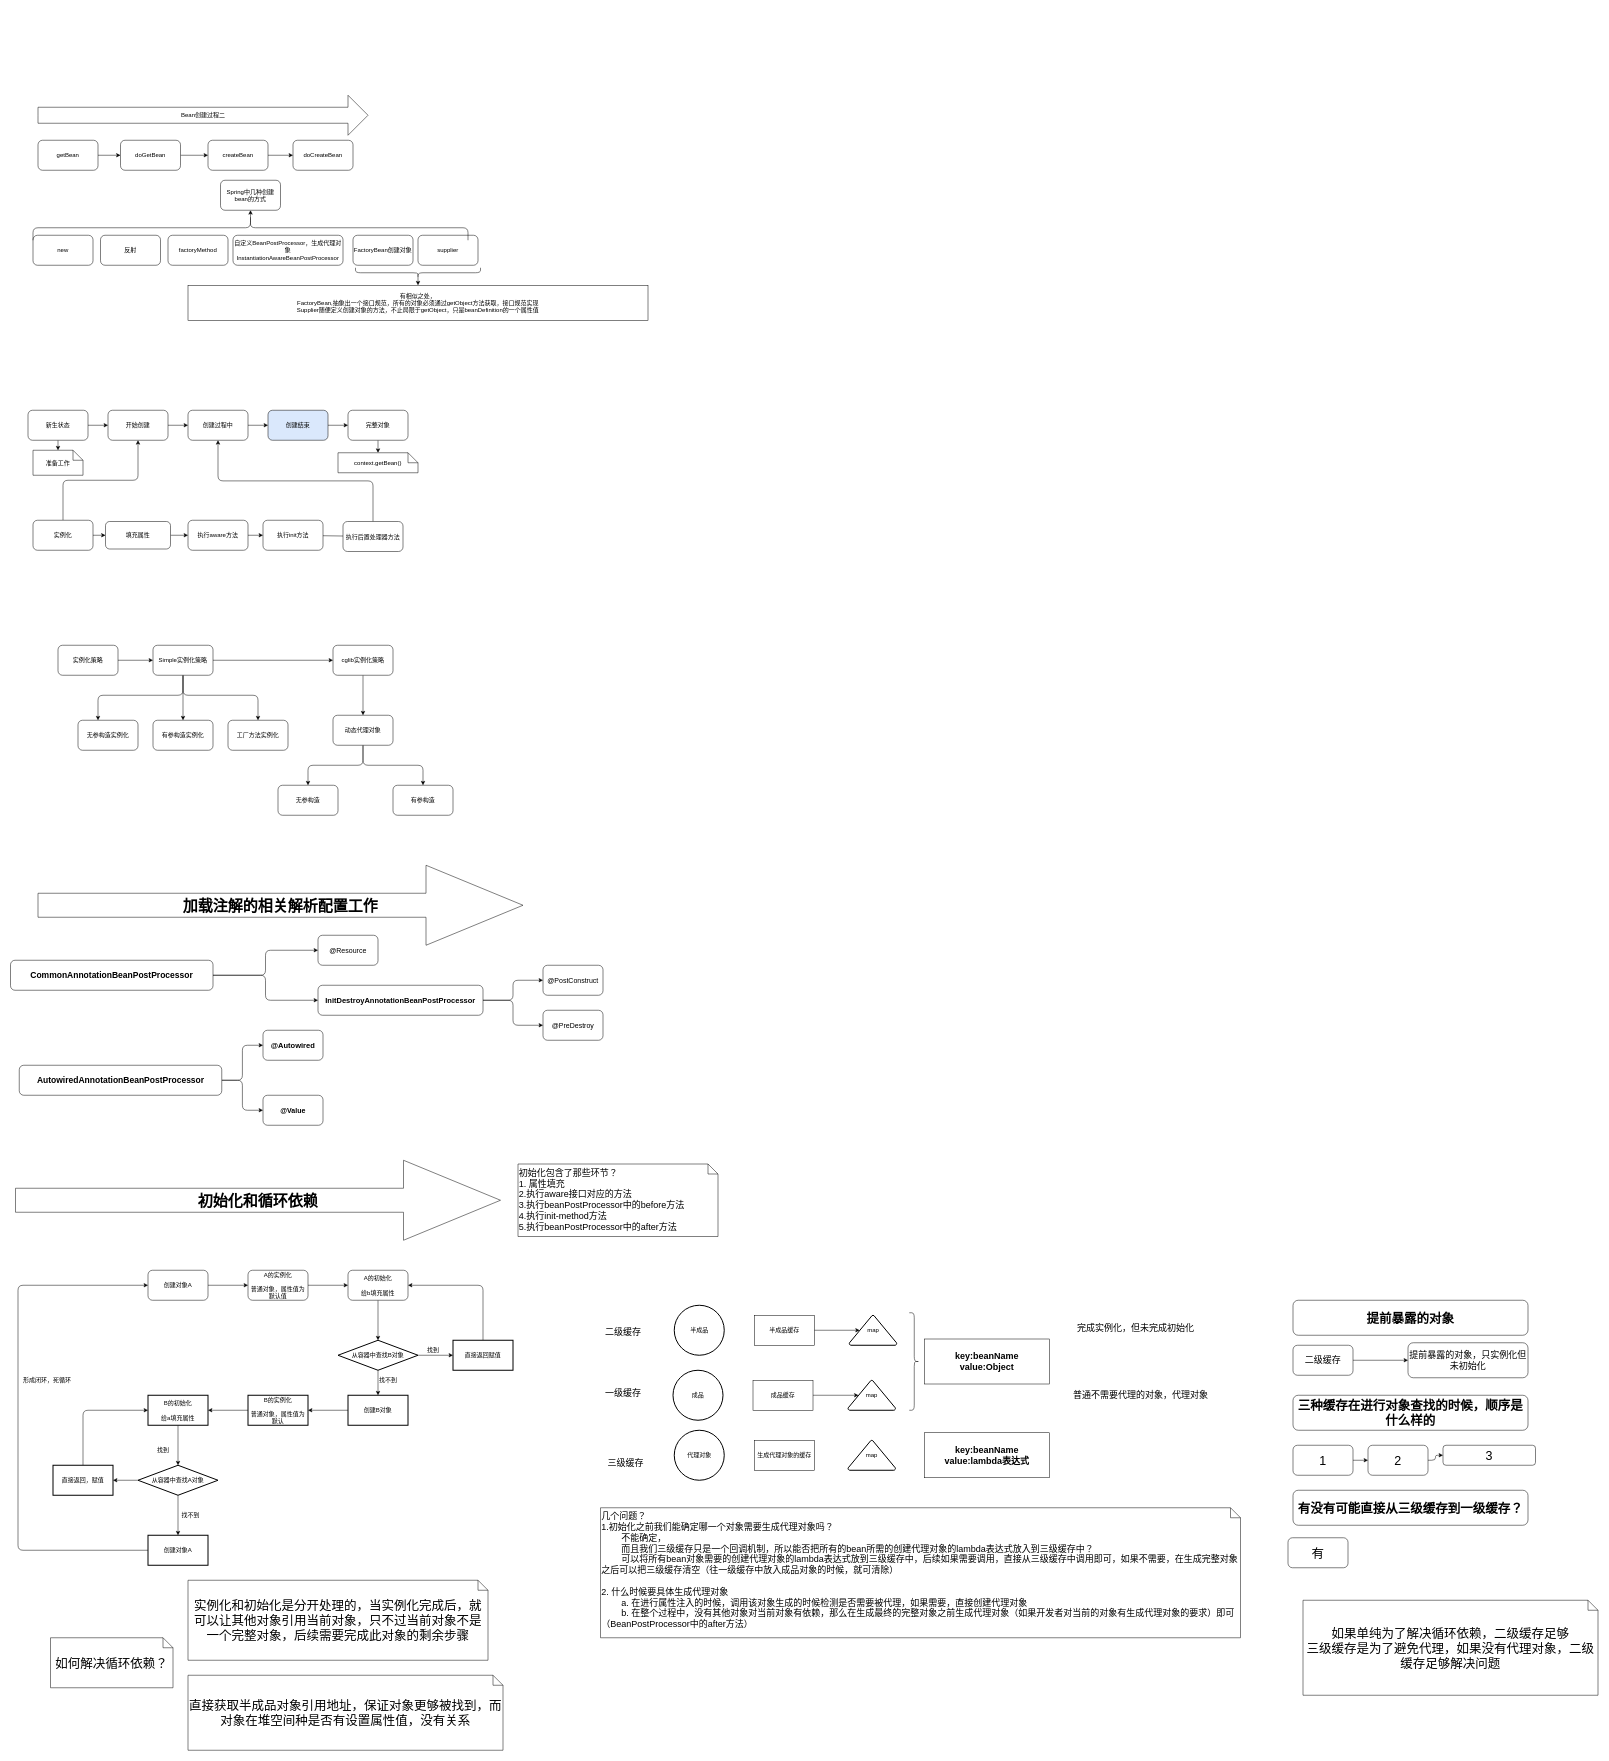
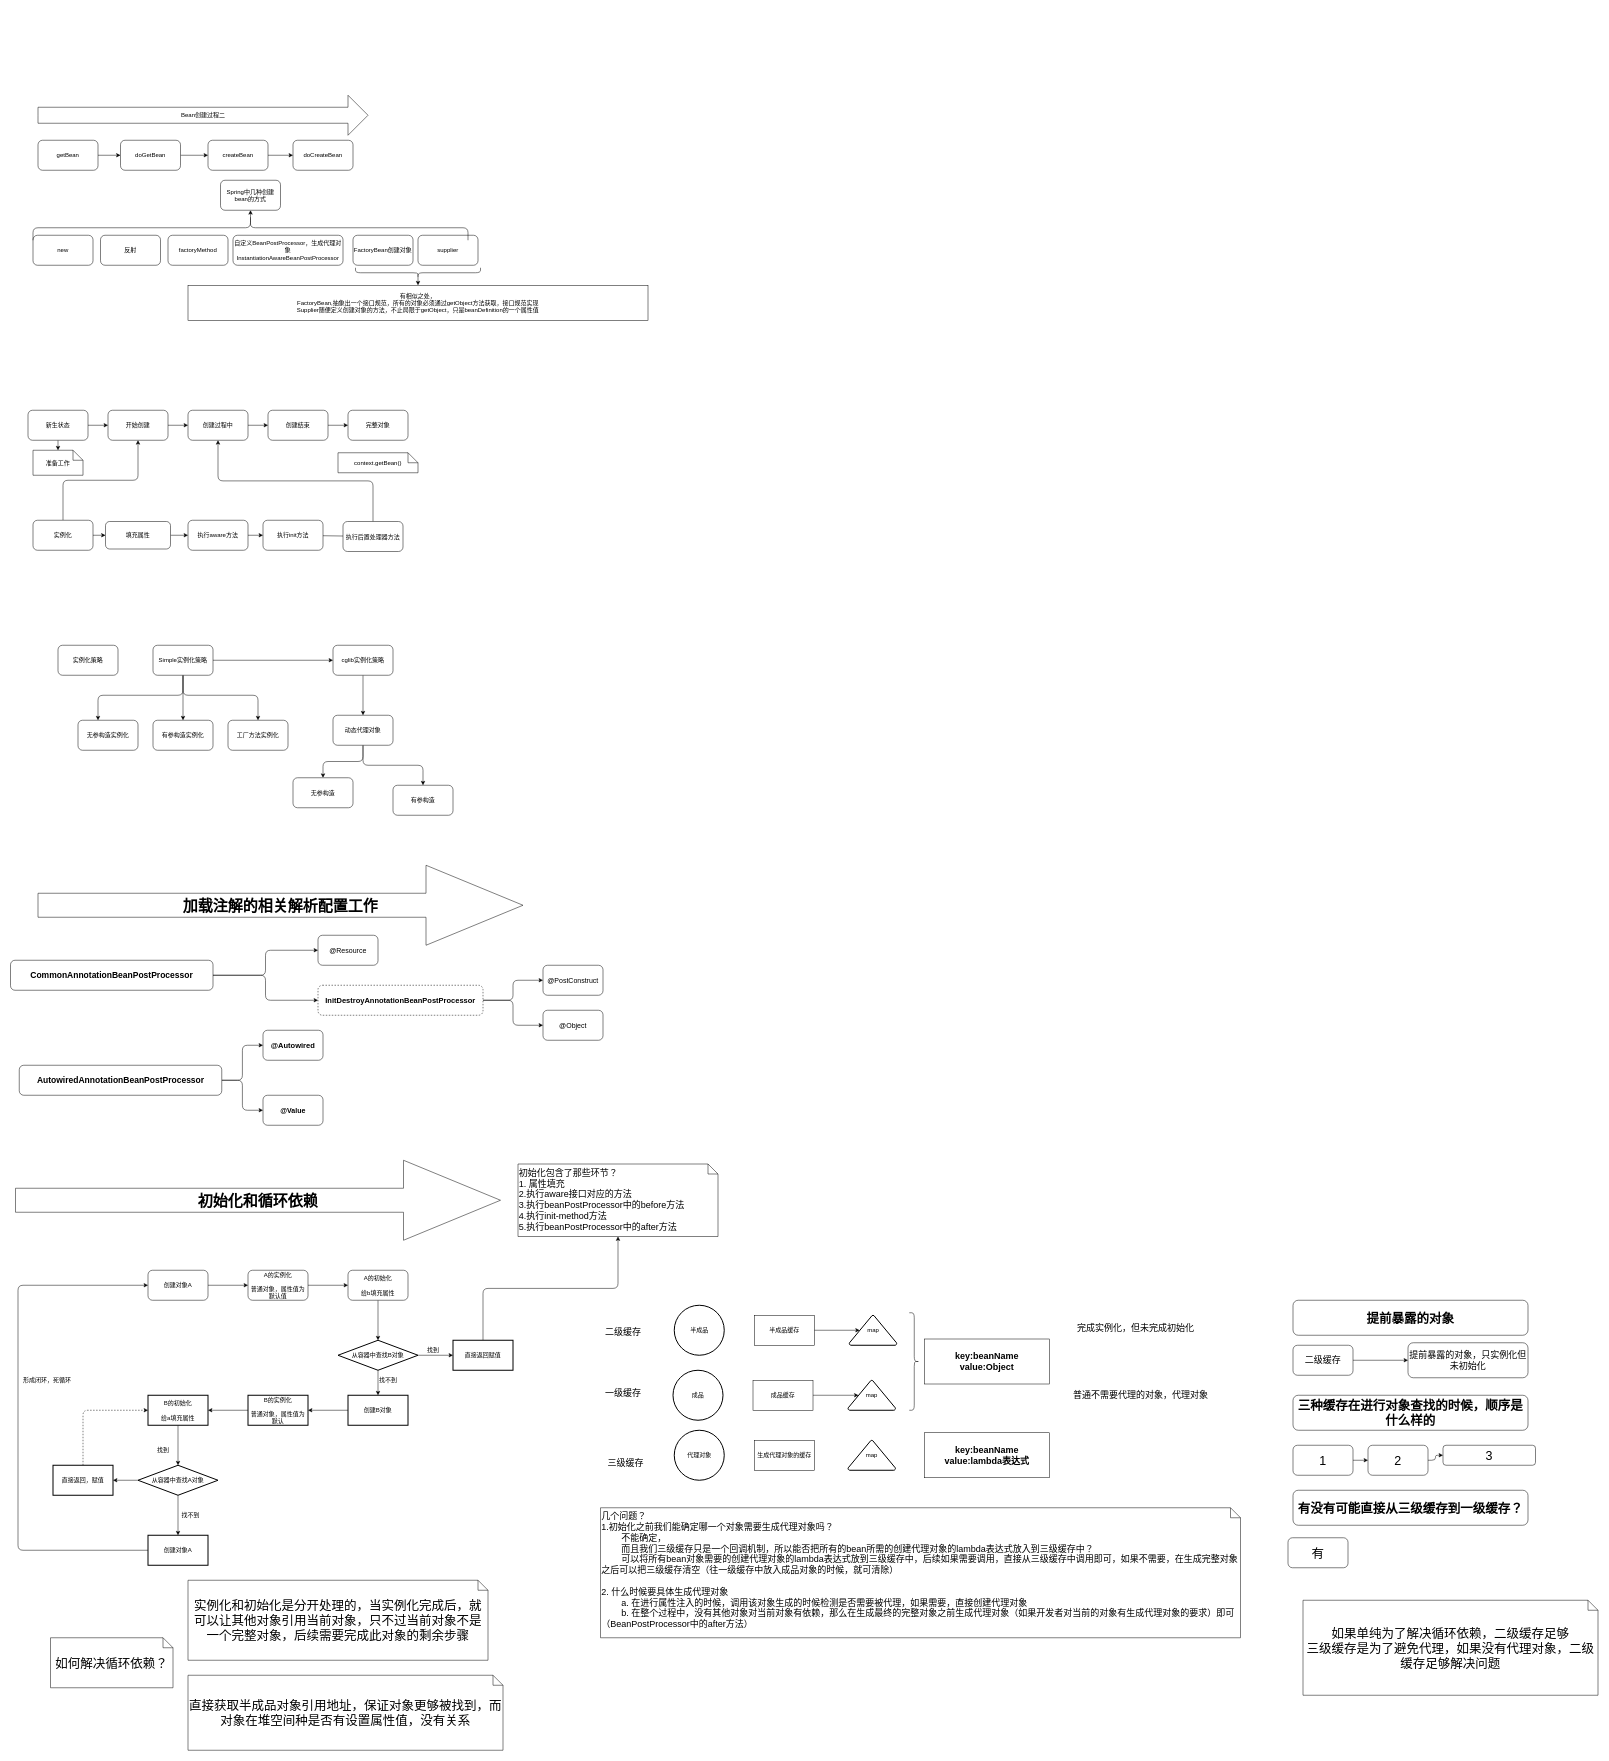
- <mxCell id="25" value="创建结束" style="rounded=1;whiteSpace=wrap;html=1;fillColor=#dae8fc;" parent="1" vertex="1"><mxGeometry x="535" y="820" width="120" height="60" as="geometry" /></mxCell>
+ <mxCell id="25" value="创建结束" style="rounded=1;whiteSpace=wrap;html=1;" parent="1" vertex="1"><mxGeometry x="535" y="820" width="120" height="60" as="geometry" /></mxCell>
- <mxCell id="38" style="edgeStyle=orthogonalEdgeStyle;html=1;exitX=0.5;exitY=1;exitDx=0;exitDy=0;entryX=0.5;entryY=0;entryDx=0;entryDy=0;entryPerimeter=0;" parent="1" source="39" target="40" edge="1"><mxGeometry relative="1" as="geometry" /></mxCell>
- <mxCell id="46" value="" style="edgeStyle=none;html=1;" edge="1" parent="1" source="47" target="52"><mxGeometry relative="1" as="geometry" /></mxCell>
- <mxCell id="61" value="无参构造" style="rounded=1;whiteSpace=wrap;html=1;" vertex="1" parent="1"><mxGeometry x="555" y="1570" width="120" height="60" as="geometry" /></mxCell>
+ <mxCell id="61" value="无参构造" style="rounded=1;whiteSpace=wrap;html=1;" vertex="1" parent="1"><mxGeometry x="585" y="1555" width="120" height="60" as="geometry" /></mxCell>
- <mxCell id="70" value="&lt;b&gt;&lt;font style=&quot;font-size: 15px&quot;&gt;InitDestroyAnnotationBeanPostProcessor&lt;/font&gt;&lt;/b&gt;" style="rounded=1;whiteSpace=wrap;html=1;" vertex="1" parent="1"><mxGeometry x="635" y="1970" width="330" height="60" as="geometry" /></mxCell>
+ <mxCell id="70" value="&lt;b&gt;&lt;font style=&quot;font-size: 15px&quot;&gt;InitDestroyAnnotationBeanPostProcessor&lt;/font&gt;&lt;/b&gt;" style="rounded=1;whiteSpace=wrap;html=1;dashed=1;" vertex="1" parent="1"><mxGeometry x="635" y="1970" width="330" height="60" as="geometry" /></mxCell>
- <mxCell id="72" value="&lt;font style=&quot;font-size: 14px&quot;&gt;@PreDestroy&lt;/font&gt;" style="rounded=1;whiteSpace=wrap;html=1;" vertex="1" parent="1"><mxGeometry x="1085" y="2020" width="120" height="60" as="geometry" /></mxCell>
+ <mxCell id="72" value="&lt;font style=&quot;font-size: 14px&quot;&gt;@Object&lt;/font&gt;" style="rounded=1;whiteSpace=wrap;html=1;" vertex="1" parent="1"><mxGeometry x="1085" y="2020" width="120" height="60" as="geometry" /></mxCell>
- <mxCell id="88" style="edgeStyle=orthogonalEdgeStyle;html=1;exitX=0.5;exitY=0;exitDx=0;exitDy=0;entryX=1;entryY=0.5;entryDx=0;entryDy=0;" edge="1" parent="1" source="89" target="84"><mxGeometry relative="1" as="geometry" /></mxCell>
+ <mxCell id="88" style="edgeStyle=orthogonalEdgeStyle;html=1;exitX=0.5;exitY=0;exitDx=0;exitDy=0;" edge="1" parent="1" source="89" target="125"><mxGeometry relative="1" as="geometry" /></mxCell>
- <mxCell id="105" style="edgeStyle=orthogonalEdgeStyle;html=1;exitX=0.5;exitY=0;exitDx=0;exitDy=0;entryX=0;entryY=0.5;entryDx=0;entryDy=0;" edge="1" parent="1" source="106" target="97"><mxGeometry relative="1" as="geometry" /></mxCell>
+ <mxCell id="105" style="edgeStyle=orthogonalEdgeStyle;html=1;exitX=0.5;exitY=0;exitDx=0;exitDy=0;entryX=0;entryY=0.5;entryDx=0;entryDy=0;dashed=1;" edge="1" parent="1" source="106" target="97"><mxGeometry relative="1" as="geometry" /></mxCell>
